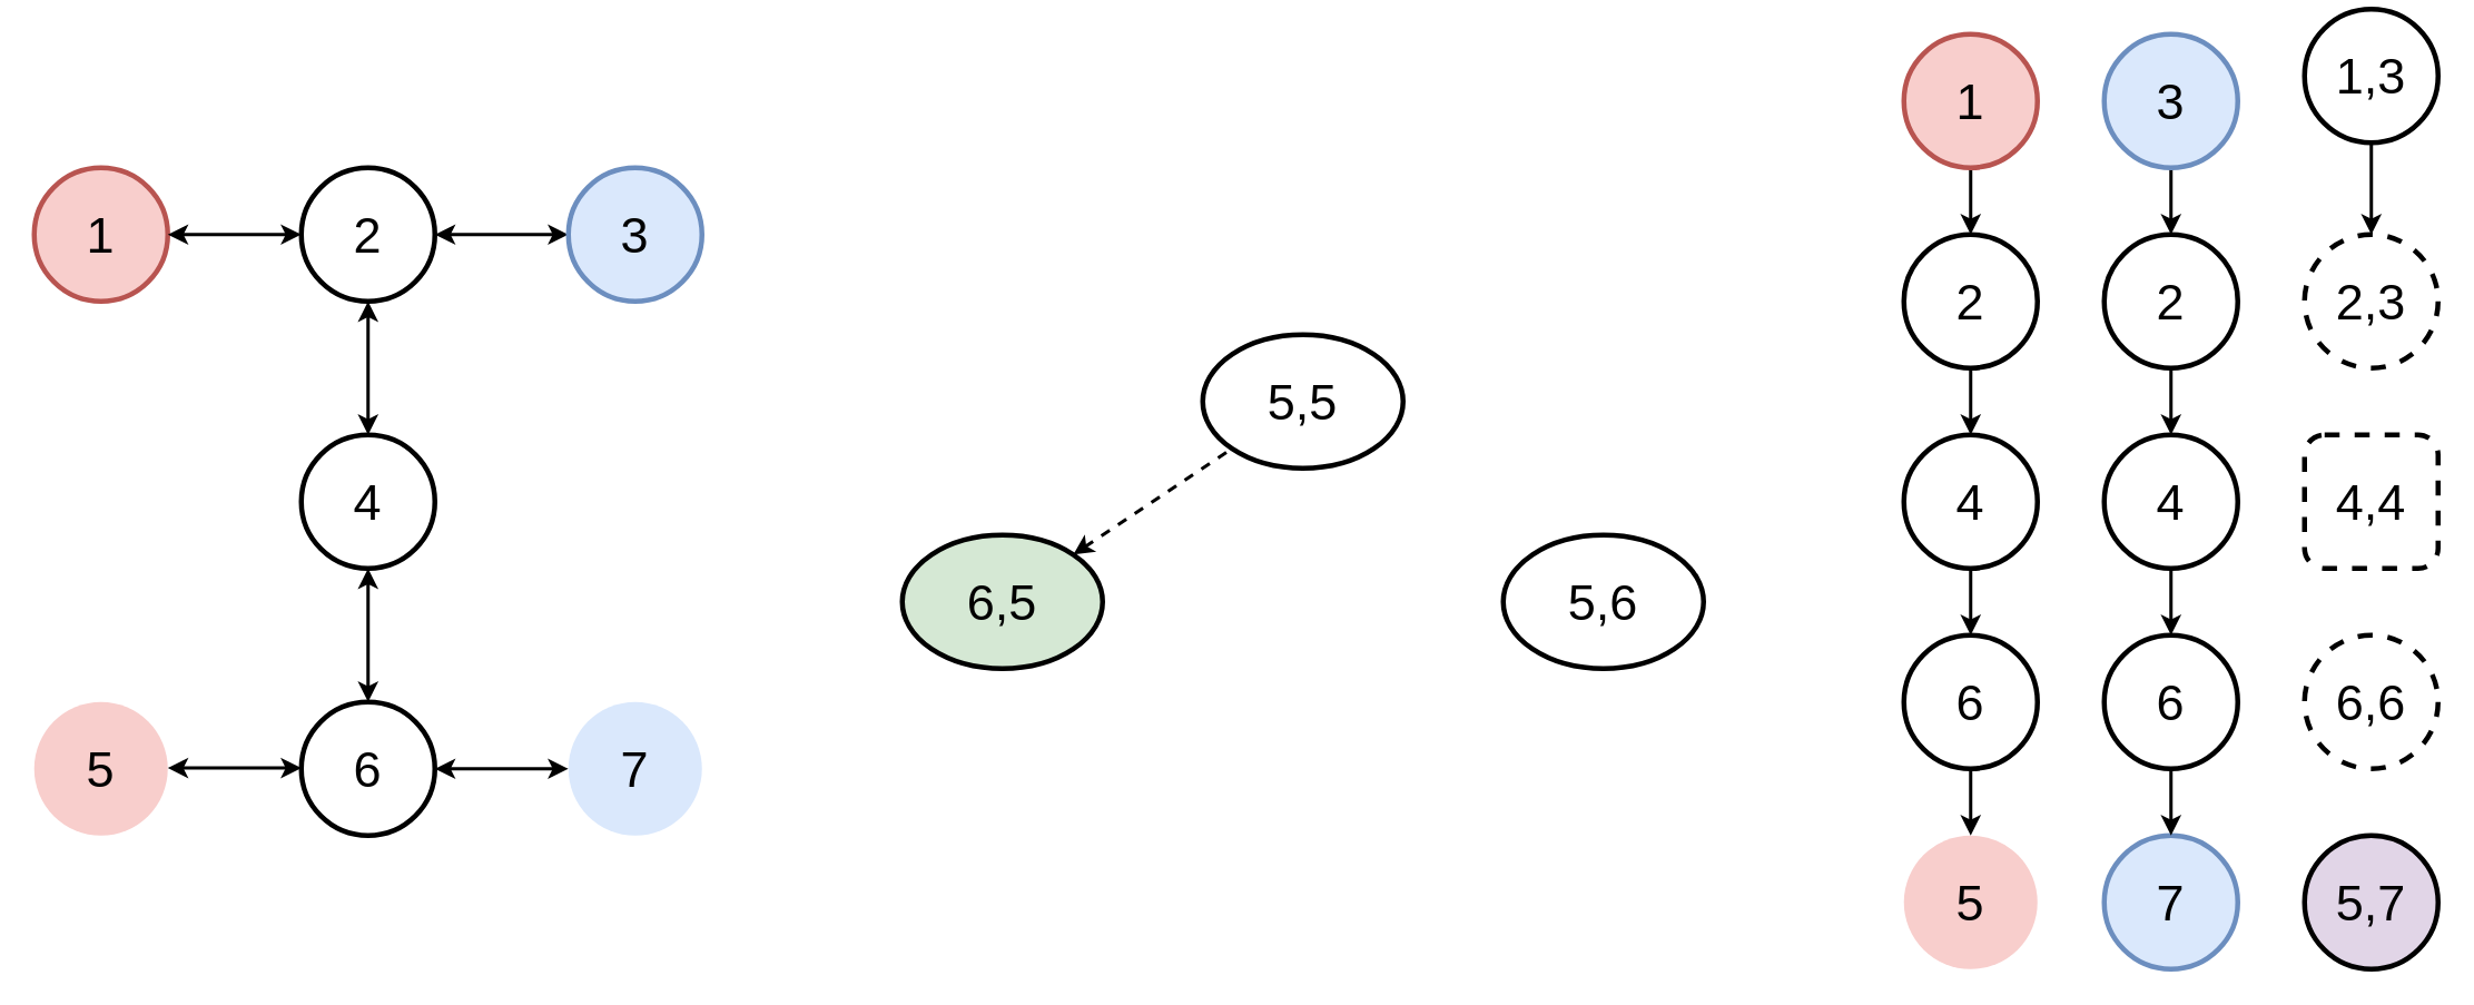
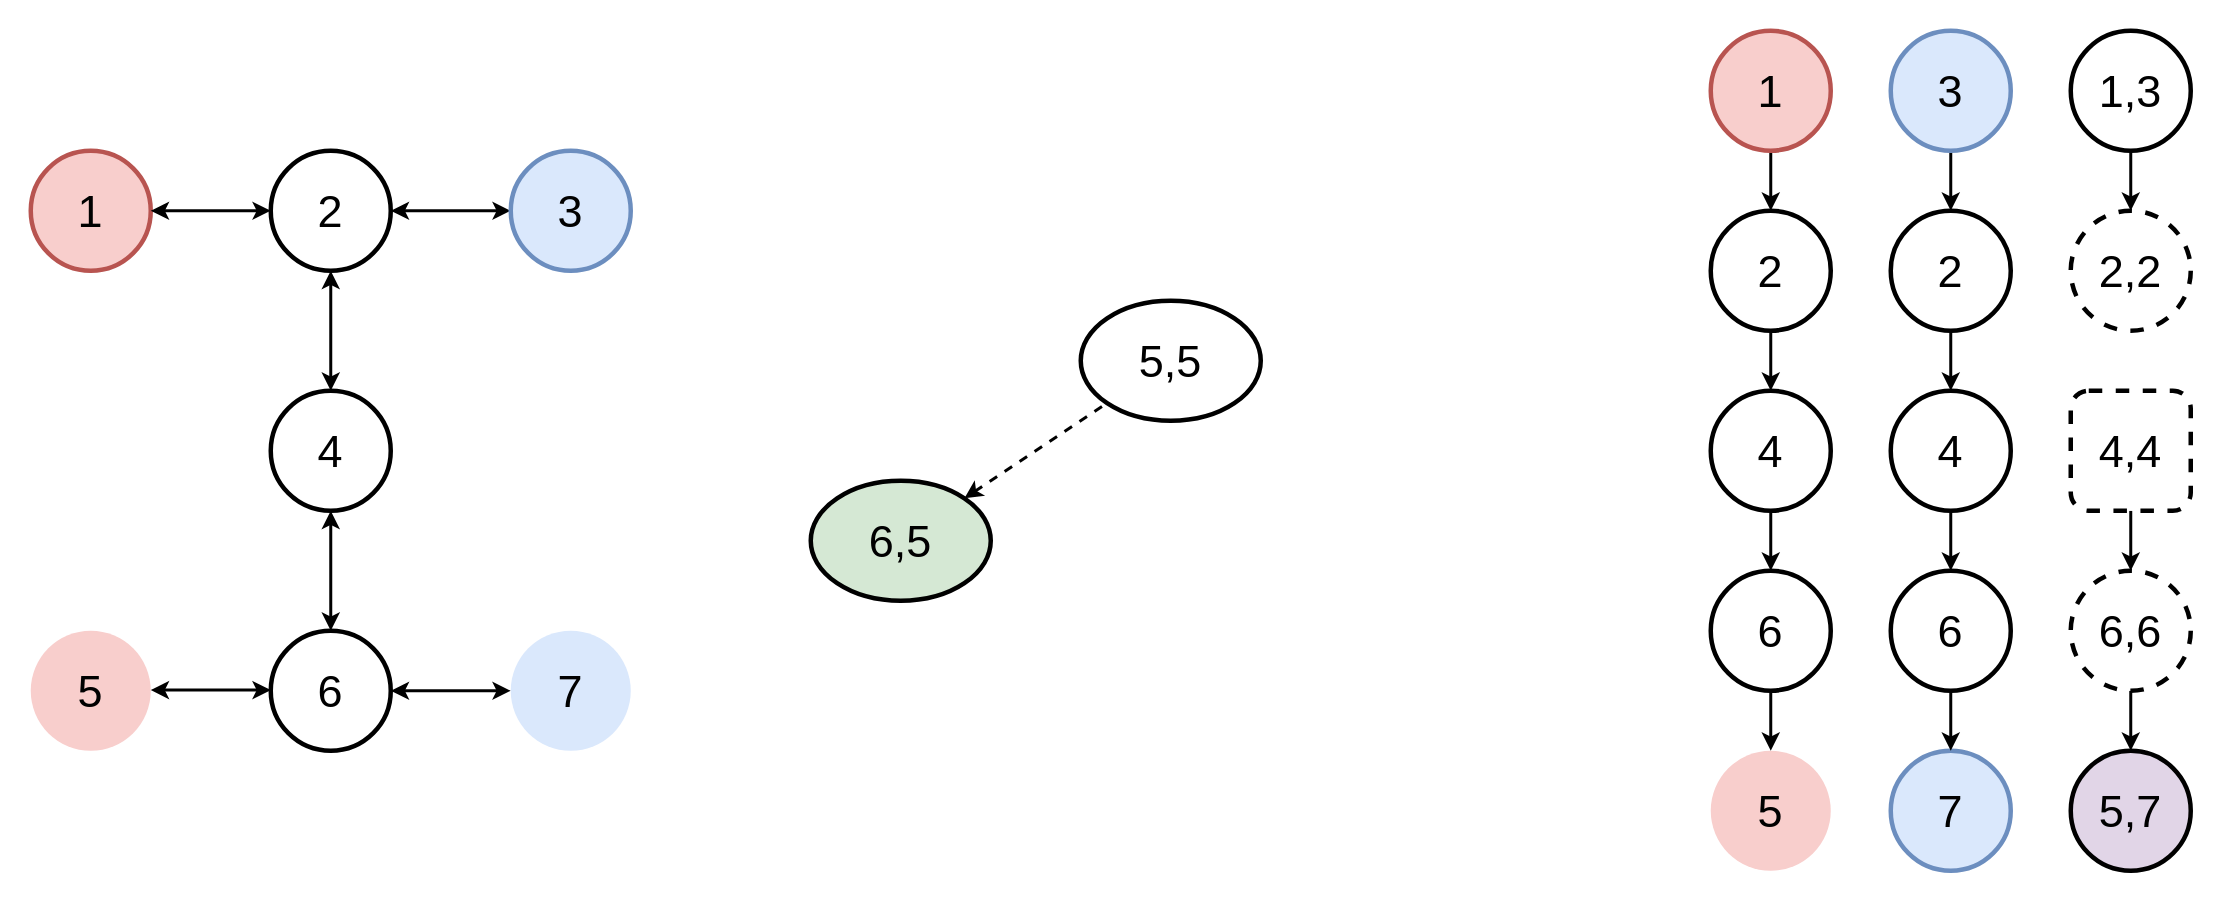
- <mxCell id="38" value="1,3" style="ellipse;whiteSpace=wrap;html=1;aspect=fixed;strokeWidth=3;fontSize=30;" vertex="1" parent="1"><mxGeometry x="1380" y="5" width="80" height="80" as="geometry" /></mxCell>
+ <mxCell id="38" value="1,3" style="ellipse;whiteSpace=wrap;html=1;aspect=fixed;strokeWidth=3;fontSize=30;" vertex="1" parent="1"><mxGeometry x="1380" y="20" width="80" height="80" as="geometry" /></mxCell>
- <mxCell id="40" value="2,3" style="ellipse;whiteSpace=wrap;html=1;aspect=fixed;strokeWidth=3;fontSize=30;dashed=1;" vertex="1" parent="1"><mxGeometry x="1380" y="140" width="80" height="80" as="geometry" /></mxCell>
+ <mxCell id="40" value="2,2" style="ellipse;whiteSpace=wrap;html=1;aspect=fixed;strokeWidth=3;fontSize=30;dashed=1;" vertex="1" parent="1"><mxGeometry x="1380" y="140" width="80" height="80" as="geometry" /></mxCell>
+ <mxCell id="41" style="edgeStyle=none;rounded=0;orthogonalLoop=1;jettySize=auto;html=1;exitX=0.5;exitY=1;exitDx=0;exitDy=0;fontSize=30;startArrow=none;startFill=0;endArrow=classic;endFill=1;strokeColor=#000000;strokeWidth=2;" edge="1" parent="1" source="42" target="44"><mxGeometry relative="1" as="geometry" /></mxCell>
- <mxCell id="18" value="5,6" style="ellipse;whiteSpace=wrap;html=1;fontSize=30;strokeWidth=3;" vertex="1" parent="1"><mxGeometry x="900" y="320" width="120" height="80" as="geometry" /></mxCell>
+ <mxCell id="43" style="edgeStyle=none;rounded=0;orthogonalLoop=1;jettySize=auto;html=1;exitX=0.5;exitY=1;exitDx=0;exitDy=0;entryX=0.5;entryY=0;entryDx=0;entryDy=0;fontSize=30;startArrow=none;startFill=0;endArrow=classic;endFill=1;strokeColor=#000000;strokeWidth=2;" edge="1" parent="1" source="44" target="39"><mxGeometry relative="1" as="geometry" /></mxCell>
